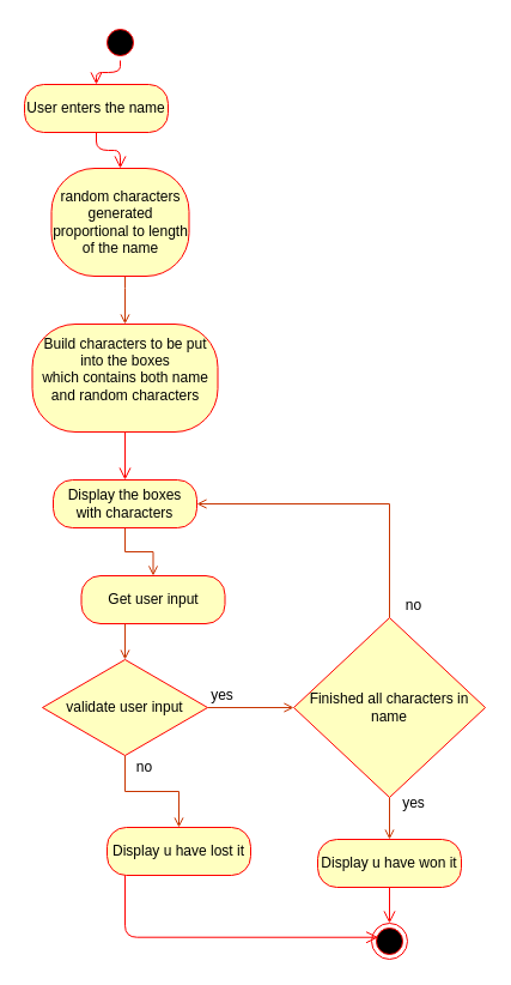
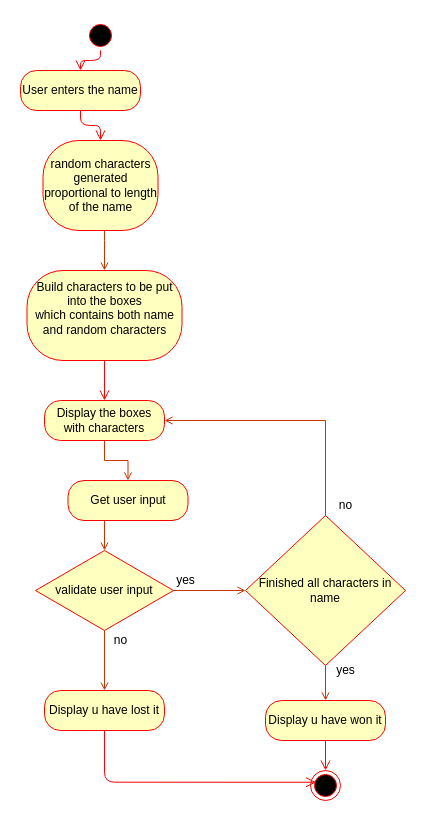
- <mxCell id="27" value="Display u have lost it" style="rounded=1;whiteSpace=wrap;html=1;arcSize=40;fontColor=#000000;fillColor=#ffffc0;strokeColor=#ff0000;" vertex="1" parent="1"><mxGeometry x="89" y="690" width="120" height="40" as="geometry" /></mxCell>
+ <mxCell id="27" value="Display u have lost it" style="rounded=1;whiteSpace=wrap;html=1;arcSize=40;fontColor=#000000;fillColor=#ffffc0;strokeColor=#ff0000;" vertex="1" parent="1"><mxGeometry x="44" y="690" width="120" height="40" as="geometry" /></mxCell>
